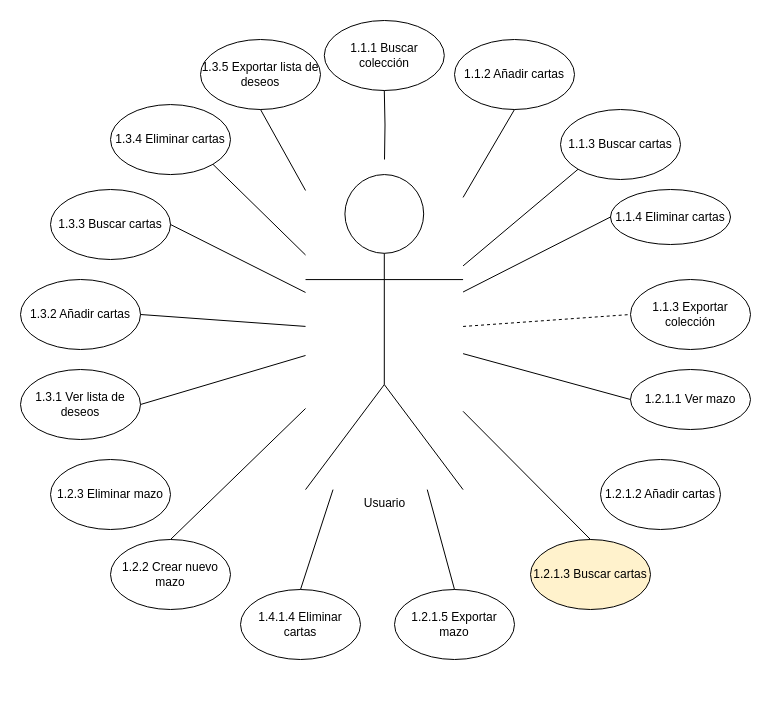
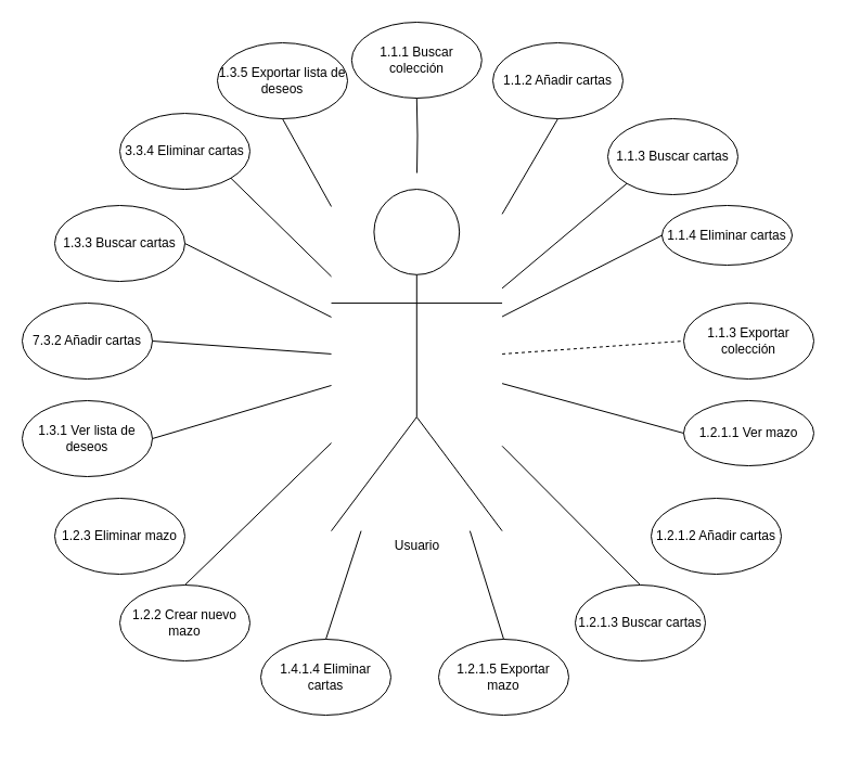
- <mxCell id="17" value="1.3.4 Eliminar cartas" style="ellipse;whiteSpace=wrap;html=1;" vertex="1" parent="2"><mxGeometry x="30" y="70.0" width="120" height="70" as="geometry" /></mxCell>
+ <mxCell id="17" value="3.3.4 Eliminar cartas" style="ellipse;whiteSpace=wrap;html=1;" vertex="1" parent="2"><mxGeometry x="30" y="70.0" width="120" height="70" as="geometry" /></mxCell>
- <mxCell id="34" value="1.3.2 Añadir cartas" style="ellipse;whiteSpace=wrap;html=1;" vertex="1" parent="1"><mxGeometry x="20" y="279" width="120" height="70" as="geometry" /></mxCell>
+ <mxCell id="34" value="7.3.2 Añadir cartas" style="ellipse;whiteSpace=wrap;html=1;" vertex="1" parent="1"><mxGeometry x="20" y="279" width="120" height="70" as="geometry" /></mxCell>
- <mxCell id="11" value="1.2.1.3 Buscar cartas" style="ellipse;whiteSpace=wrap;html=1;fillColor=#fff2cc;" vertex="1" parent="2"><mxGeometry x="450" y="504.94" width="120" height="70" as="geometry" /></mxCell>
+ <mxCell id="11" value="1.2.1.3 Buscar cartas" style="ellipse;whiteSpace=wrap;html=1;" vertex="1" parent="2"><mxGeometry x="450" y="504.94" width="120" height="70" as="geometry" /></mxCell>
- <mxCell id="12" value="1.2.1.5 Exportar mazo" style="ellipse;whiteSpace=wrap;html=1;" vertex="1" parent="2"><mxGeometry x="314" y="554.94" width="120" height="70" as="geometry" /></mxCell>
+ <mxCell id="12" value="1.2.1.5 Exportar mazo" style="ellipse;whiteSpace=wrap;html=1;" vertex="1" parent="2"><mxGeometry x="324" y="554.94" width="120" height="70" as="geometry" /></mxCell>
